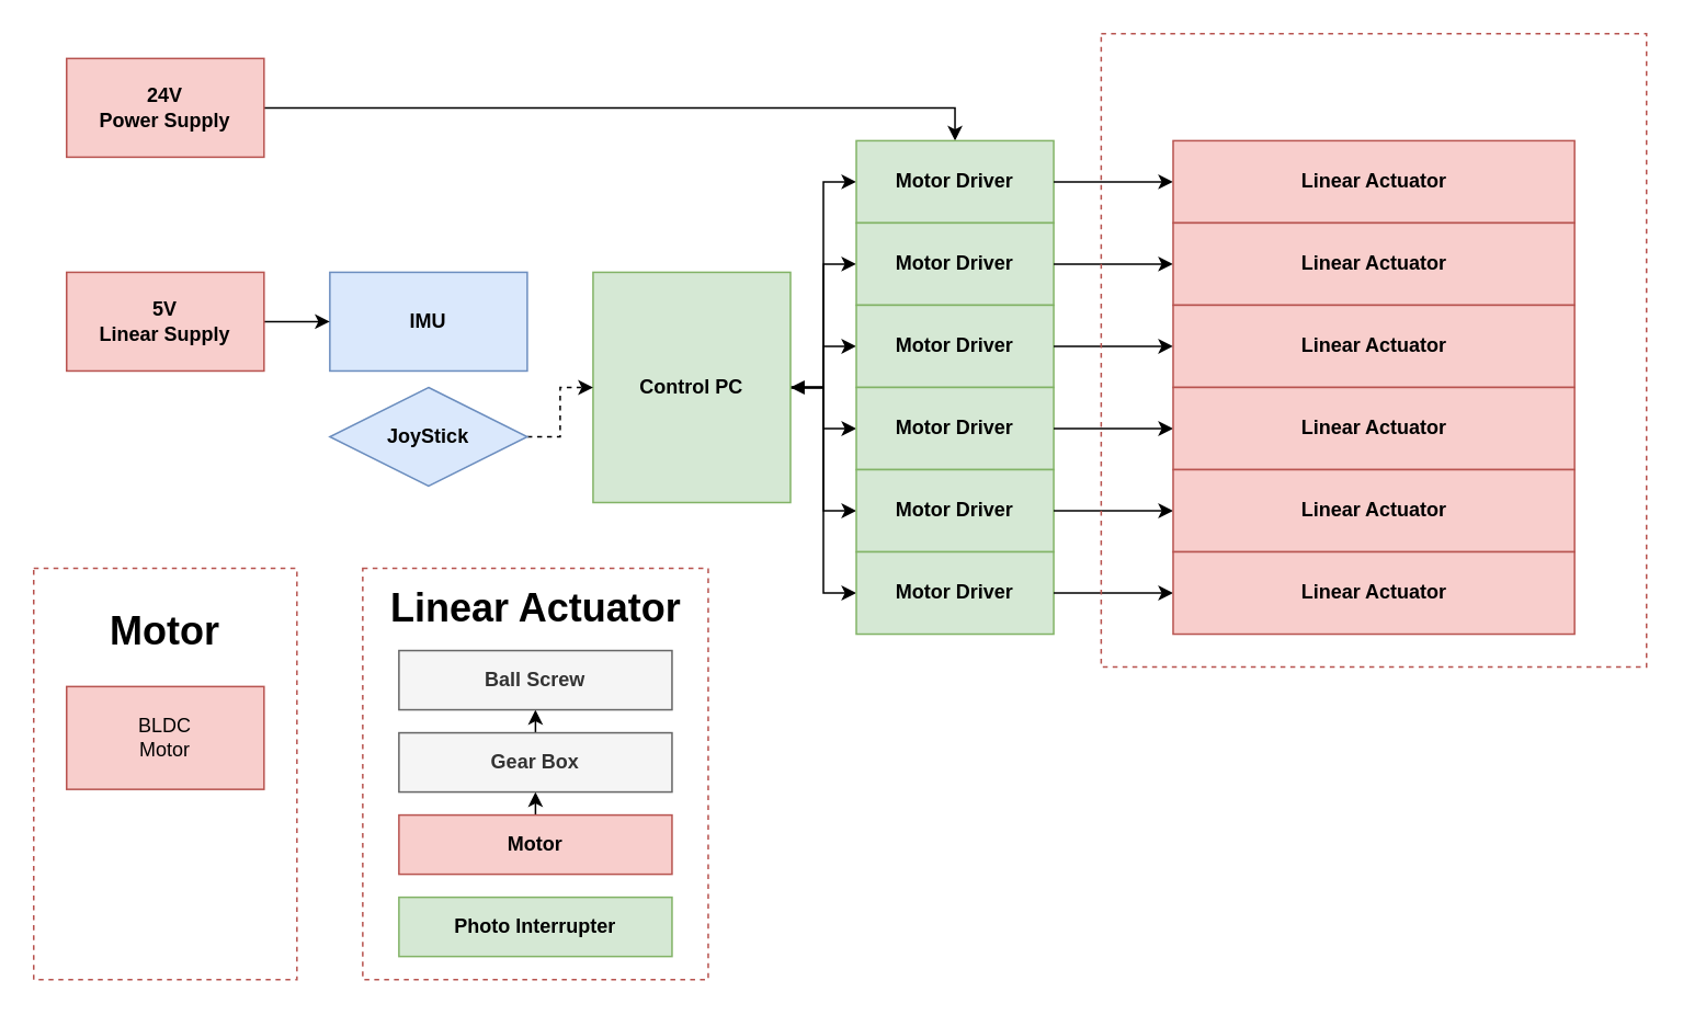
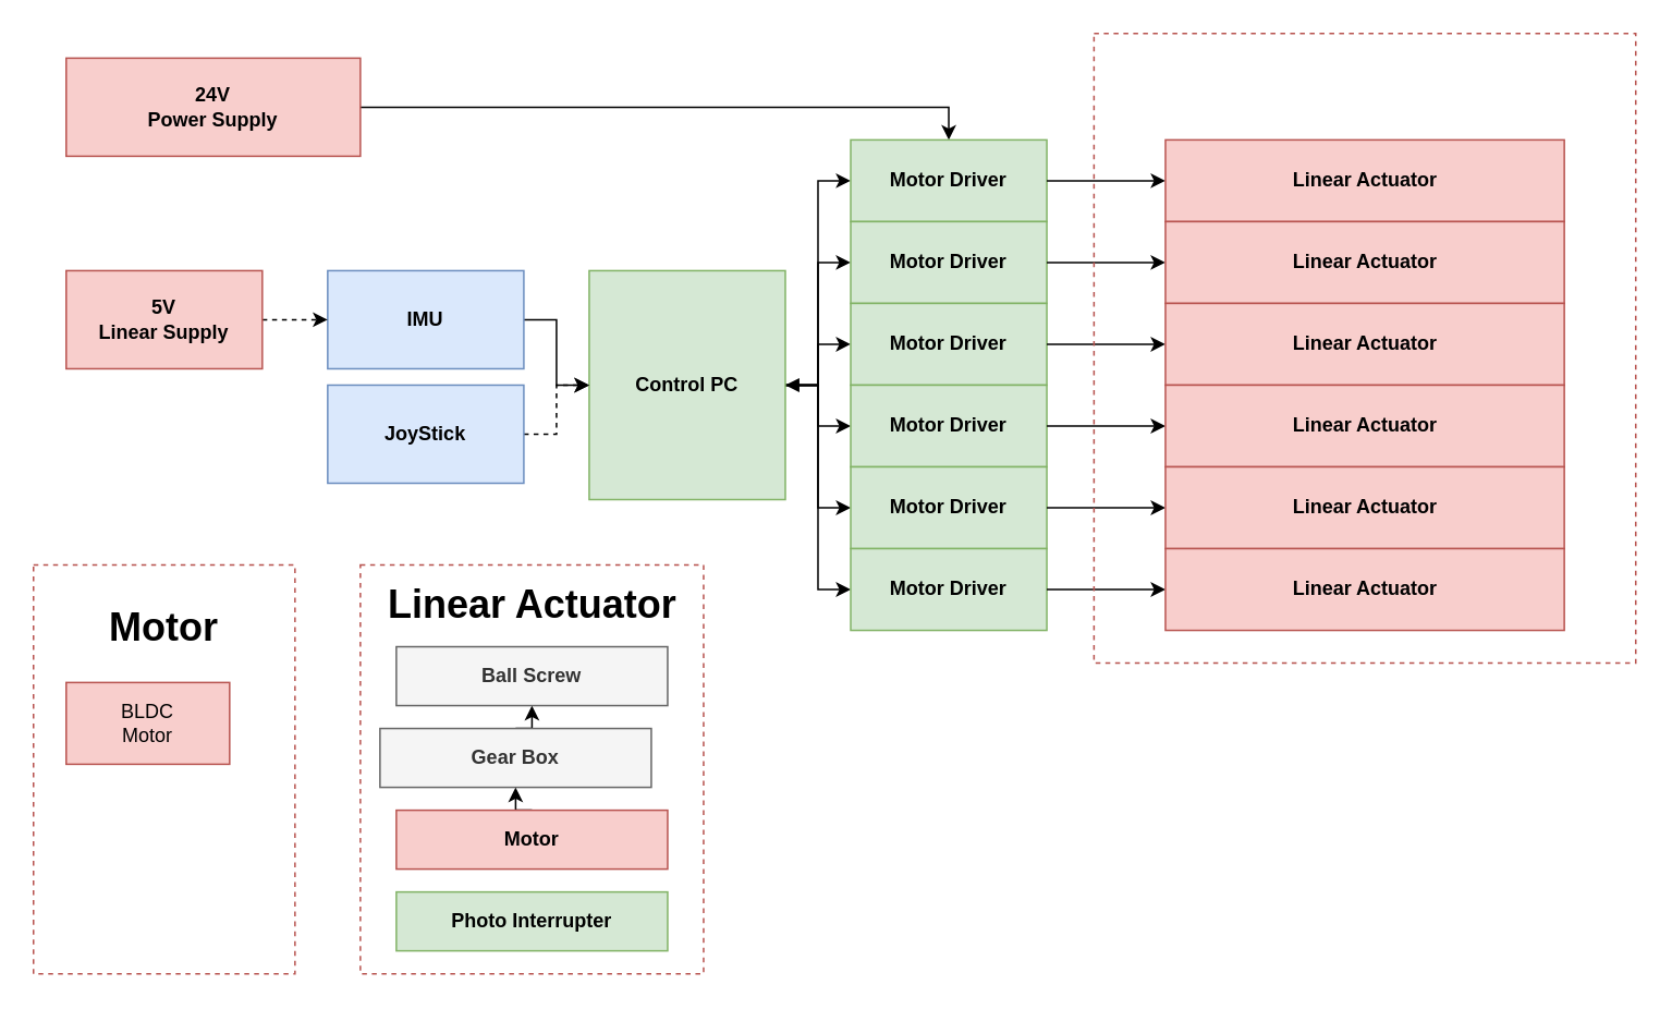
- <mxCell id="16" value="&lt;b&gt;24V&lt;br&gt;Power Supply&lt;/b&gt;" style="rounded=0;whiteSpace=wrap;html=1;fillColor=#f8cecc;strokeColor=#b85450;" vertex="1" parent="1"><mxGeometry x="40" y="35" width="120" height="60" as="geometry" /></mxCell>
+ <mxCell id="16" value="&lt;b&gt;24V&lt;br&gt;Power Supply&lt;/b&gt;" style="rounded=0;whiteSpace=wrap;html=1;fillColor=#f8cecc;strokeColor=#b85450;" vertex="1" parent="1"><mxGeometry x="40" y="35" width="180" height="60" as="geometry" /></mxCell>
- <mxCell id="13" value="" style="edgeStyle=orthogonalEdgeStyle;rounded=0;orthogonalLoop=1;jettySize=auto;html=1;" edge="1" parent="1" source="14" target="10"><mxGeometry relative="1" as="geometry" /></mxCell>
+ <mxCell id="13" value="" style="edgeStyle=orthogonalEdgeStyle;rounded=0;orthogonalLoop=1;jettySize=auto;html=1;dashed=1;" edge="1" parent="1" source="14" target="10"><mxGeometry relative="1" as="geometry" /></mxCell>
+ <mxCell id="9" value="" style="edgeStyle=orthogonalEdgeStyle;rounded=0;orthogonalLoop=1;jettySize=auto;html=1;" edge="1" parent="1" source="10" target="8"><mxGeometry relative="1" as="geometry" /></mxCell>
- <mxCell id="12" value="&lt;b&gt;JoyStick&lt;/b&gt;" style="rhombus;whiteSpace=wrap;html=1;fillColor=#dae8fc;strokeColor=#6c8ebf;" vertex="1" parent="1"><mxGeometry x="200" y="235" width="120" height="60" as="geometry" /></mxCell>
+ <mxCell id="12" value="&lt;b&gt;JoyStick&lt;/b&gt;" style="rounded=0;whiteSpace=wrap;html=1;fillColor=#dae8fc;strokeColor=#6c8ebf;" vertex="1" parent="1"><mxGeometry x="200" y="235" width="120" height="60" as="geometry" /></mxCell>
- <mxCell id="20" value="BLDC&lt;br&gt;Motor" style="rounded=0;whiteSpace=wrap;html=1;fillColor=#f8cecc;strokeColor=#b85450;" vertex="1" parent="17"><mxGeometry x="20" y="71.875" width="120" height="62.5" as="geometry" /></mxCell>
+ <mxCell id="20" value="BLDC&lt;br&gt;Motor" style="rounded=0;whiteSpace=wrap;html=1;fillColor=#f8cecc;strokeColor=#b85450;" vertex="1" parent="17"><mxGeometry x="20" y="71.875" width="100" height="50" as="geometry" /></mxCell>
- <mxCell id="47" value="&lt;b&gt;Gear Box&lt;/b&gt;" style="rounded=0;whiteSpace=wrap;html=1;fillColor=#f5f5f5;fontColor=#333333;strokeColor=#666666;" vertex="1" parent="1"><mxGeometry x="242" y="445" width="166" height="36" as="geometry" /></mxCell>
+ <mxCell id="47" value="&lt;b&gt;Gear Box&lt;/b&gt;" style="rounded=0;whiteSpace=wrap;html=1;fillColor=#f5f5f5;fontColor=#333333;strokeColor=#666666;" vertex="1" parent="1"><mxGeometry x="232" y="445" width="166" height="36" as="geometry" /></mxCell>
